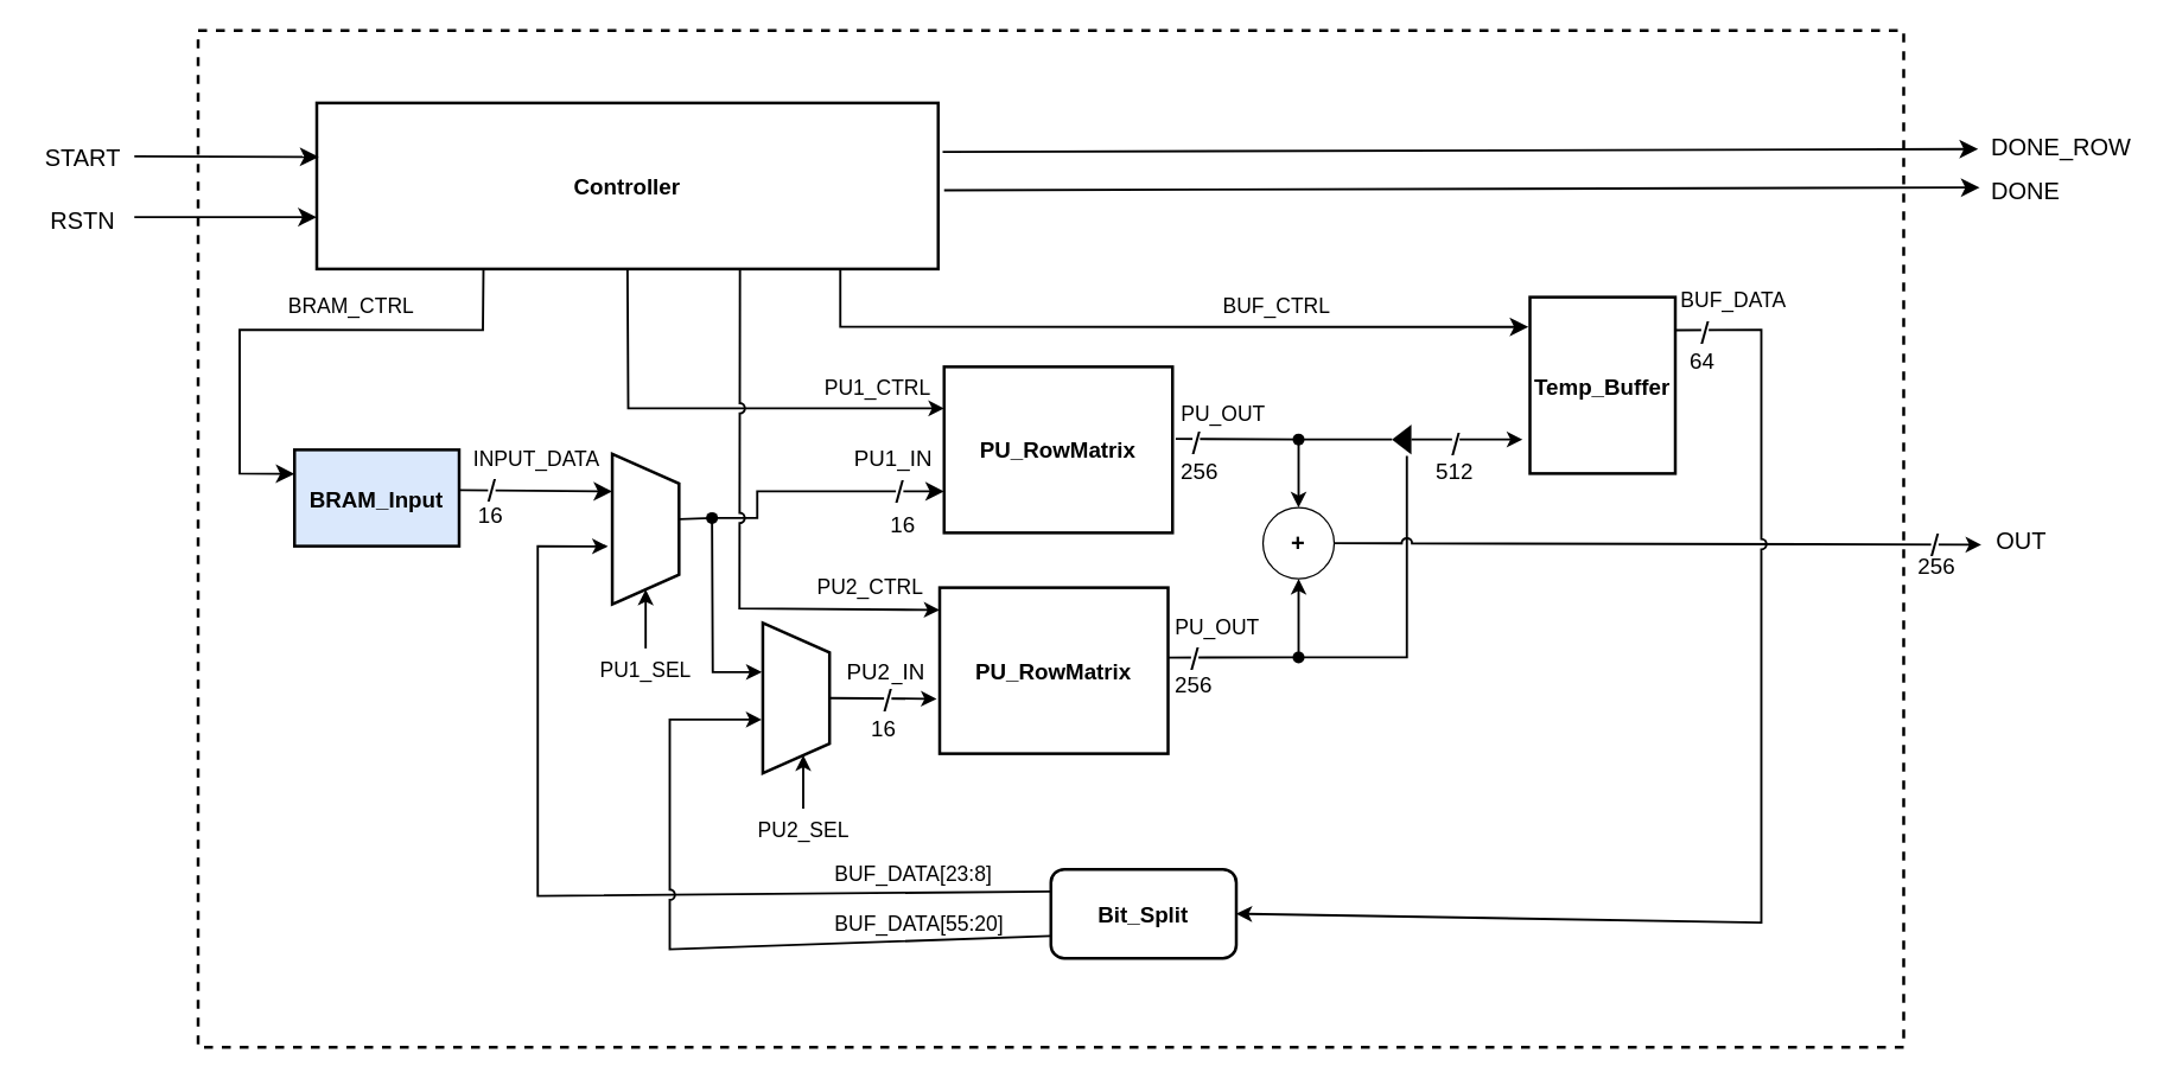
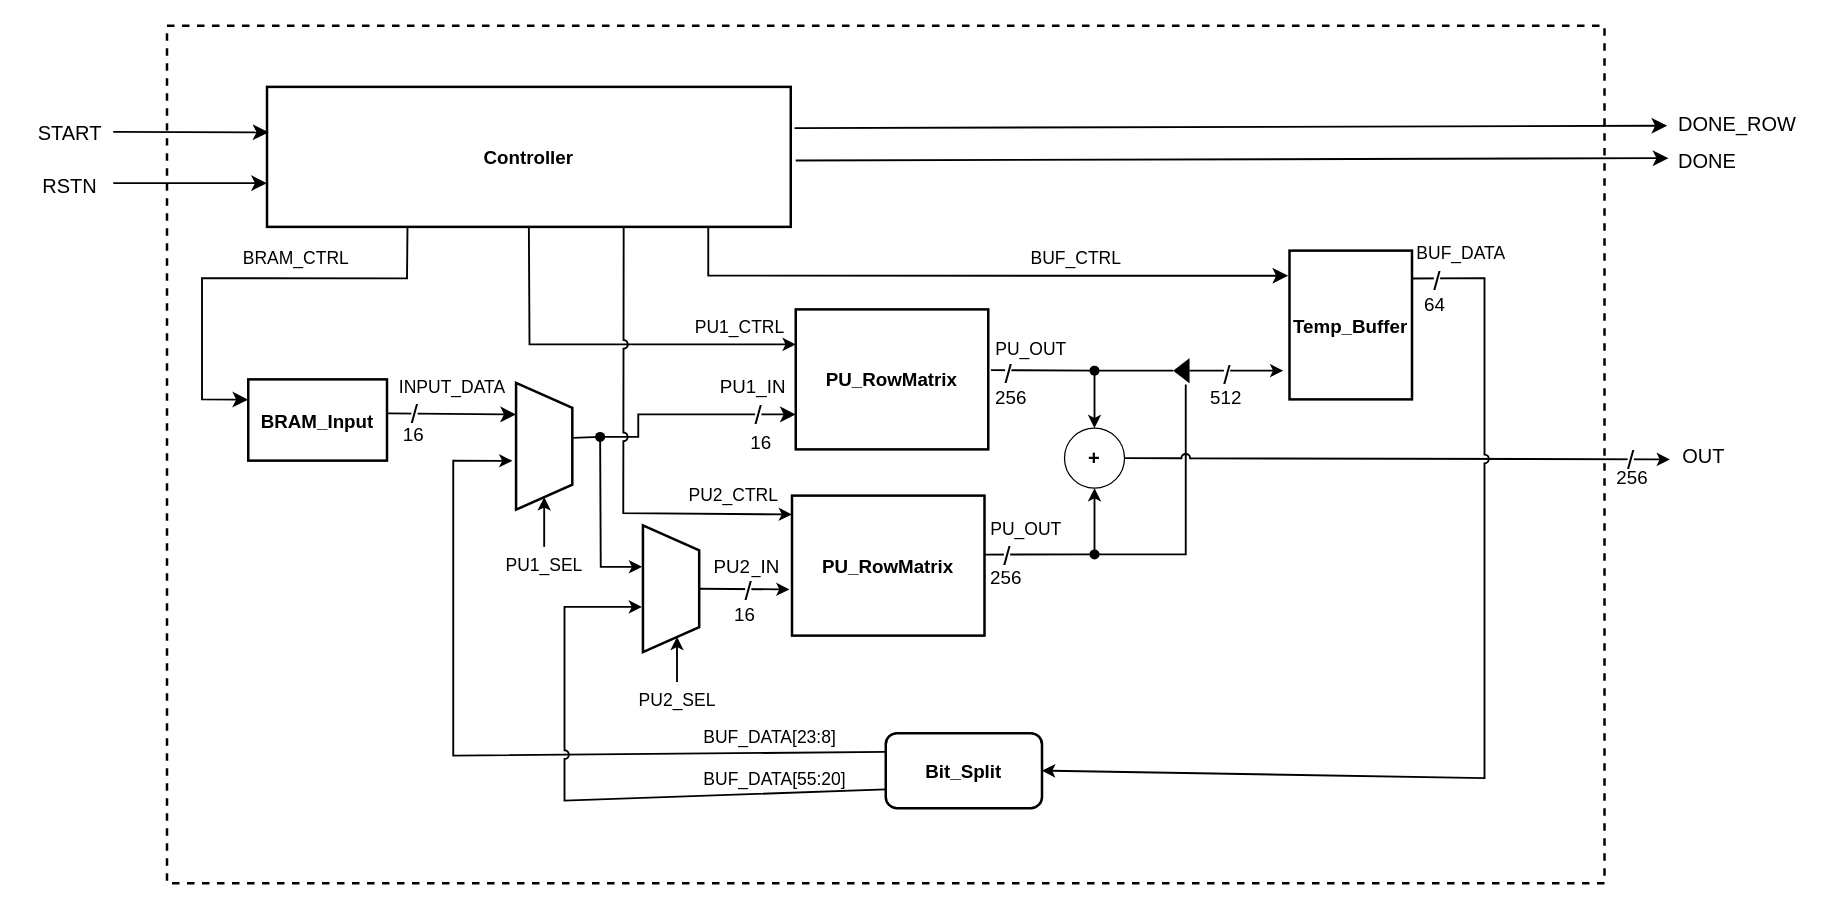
- <mxCell id="3" value="&lt;b&gt;&lt;font style=&quot;font-size: 15px;&quot;&gt;BRAM_Input&lt;/font&gt;&lt;/b&gt;" style="rounded=0;whiteSpace=wrap;html=1;strokeWidth=2;fillColor=#dae8fc;" parent="1" vertex="1"><mxGeometry x="198" y="303" width="111" height="65" as="geometry" /></mxCell>
+ <mxCell id="3" value="&lt;b&gt;&lt;font style=&quot;font-size: 15px;&quot;&gt;BRAM_Input&lt;/font&gt;&lt;/b&gt;" style="rounded=0;whiteSpace=wrap;html=1;strokeWidth=2;" parent="1" vertex="1"><mxGeometry x="198" y="303" width="111" height="65" as="geometry" /></mxCell>
